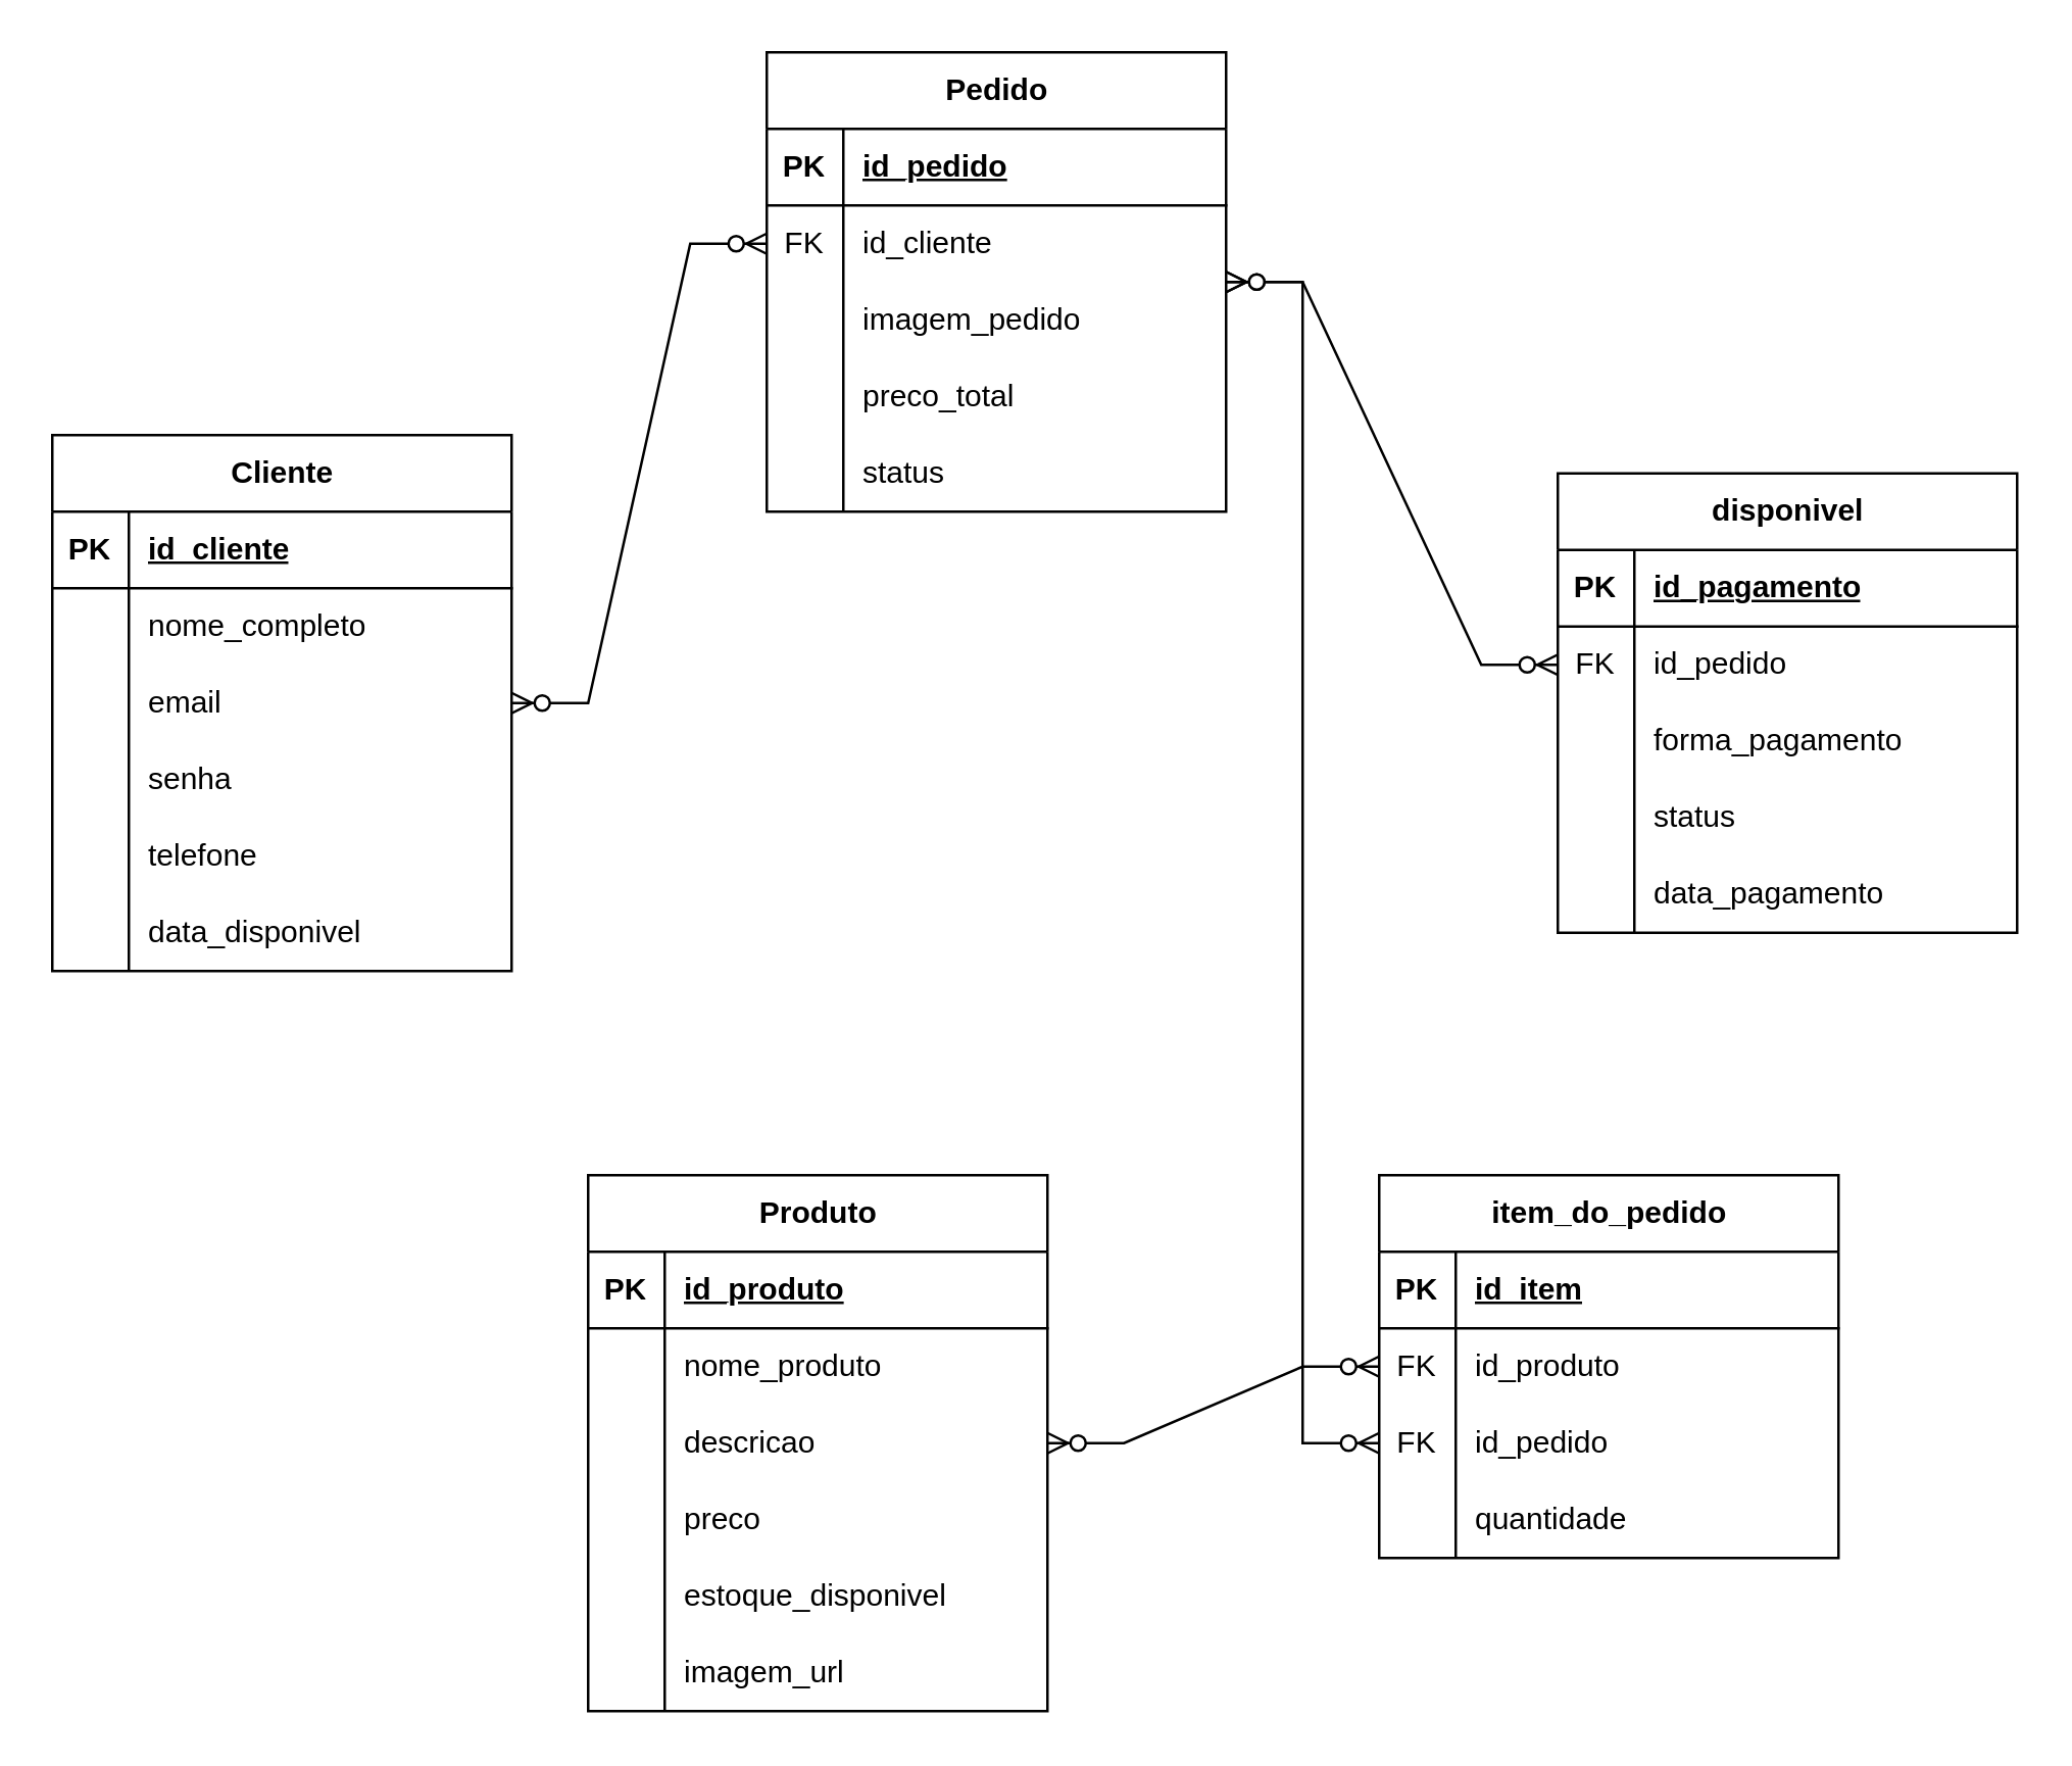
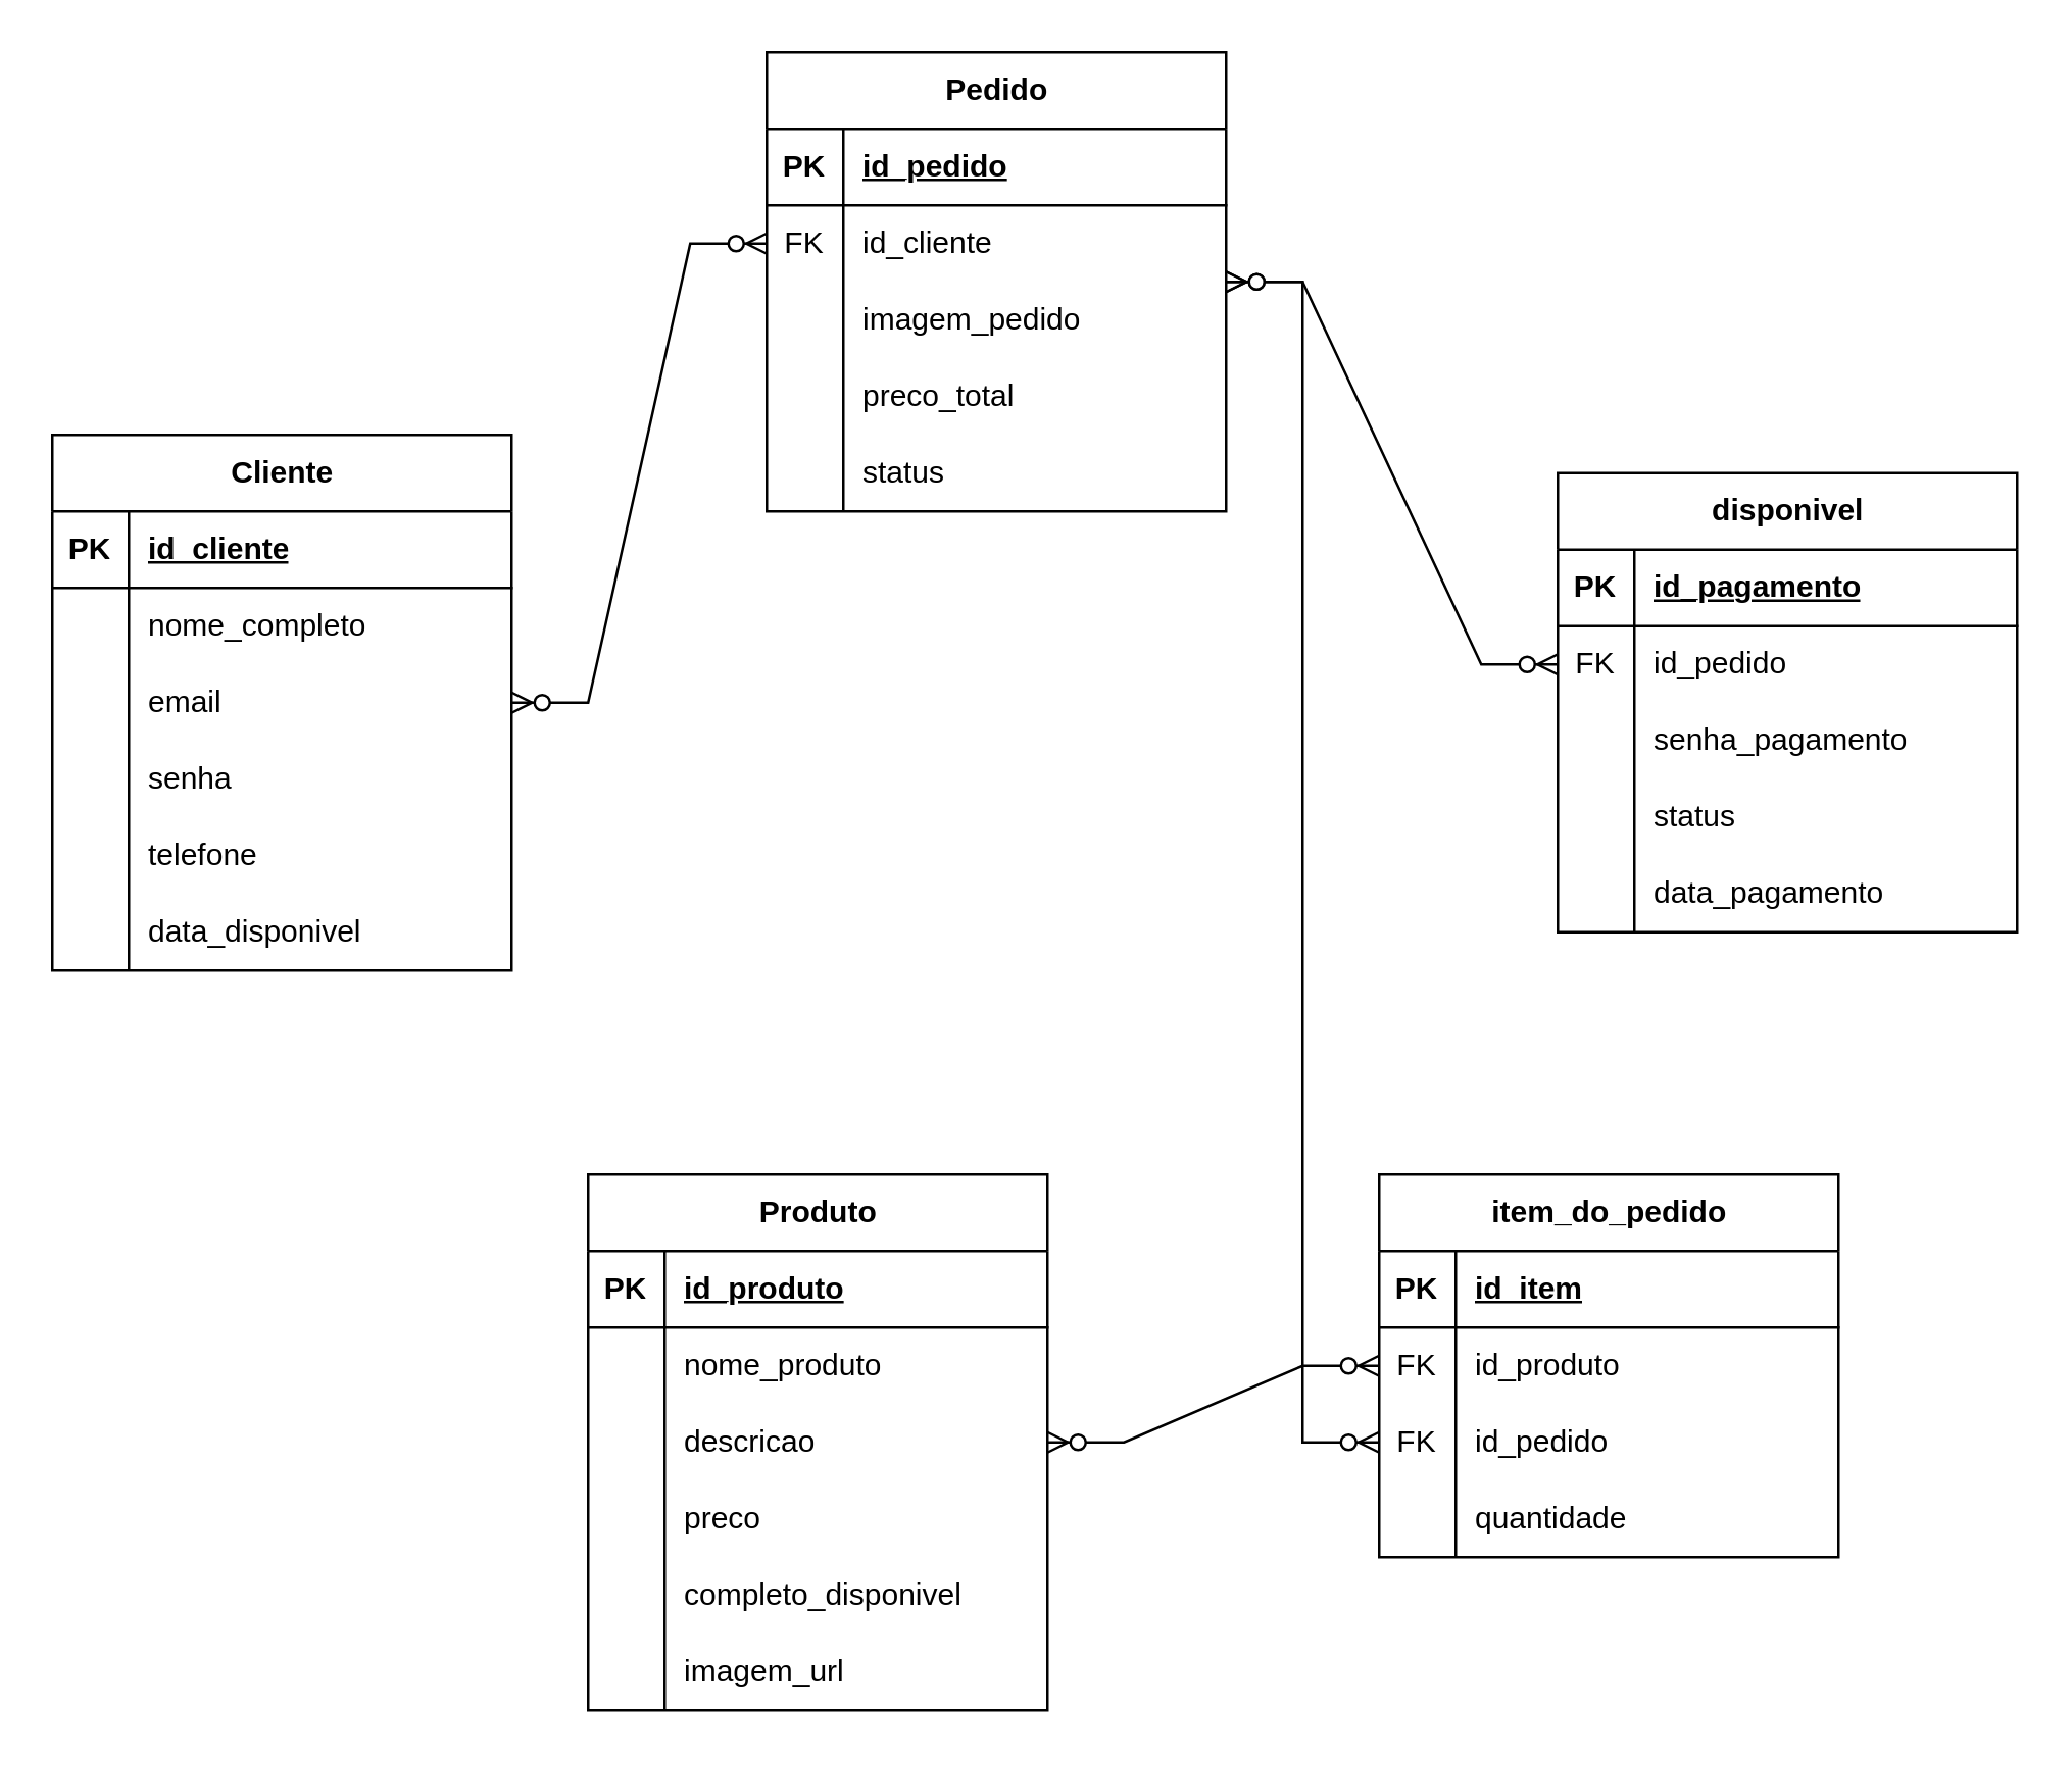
- <mxCell id="78" value="forma_pagamento" style="shape=partialRectangle;connectable=0;fillColor=none;top=0;left=0;bottom=0;right=0;align=left;spacingLeft=6;overflow=hidden;whiteSpace=wrap;html=1;" parent="76" vertex="1"><mxGeometry x="30" width="150" height="30" as="geometry"><mxRectangle width="150" height="30" as="alternateBounds" /></mxGeometry></mxCell>
+ <mxCell id="78" value="senha_pagamento" style="shape=partialRectangle;connectable=0;fillColor=none;top=0;left=0;bottom=0;right=0;align=left;spacingLeft=6;overflow=hidden;whiteSpace=wrap;html=1;" parent="76" vertex="1"><mxGeometry x="30" width="150" height="30" as="geometry"><mxRectangle width="150" height="30" as="alternateBounds" /></mxGeometry></mxCell>
- <mxCell id="36" value="estoque_disponivel" style="shape=partialRectangle;connectable=0;fillColor=none;top=0;left=0;bottom=0;right=0;align=left;spacingLeft=6;overflow=hidden;whiteSpace=wrap;html=1;" parent="34" vertex="1"><mxGeometry x="30" width="150" height="30" as="geometry"><mxRectangle width="150" height="30" as="alternateBounds" /></mxGeometry></mxCell>
+ <mxCell id="36" value="completo_disponivel" style="shape=partialRectangle;connectable=0;fillColor=none;top=0;left=0;bottom=0;right=0;align=left;spacingLeft=6;overflow=hidden;whiteSpace=wrap;html=1;" parent="34" vertex="1"><mxGeometry x="30" width="150" height="30" as="geometry"><mxRectangle width="150" height="30" as="alternateBounds" /></mxGeometry></mxCell>
